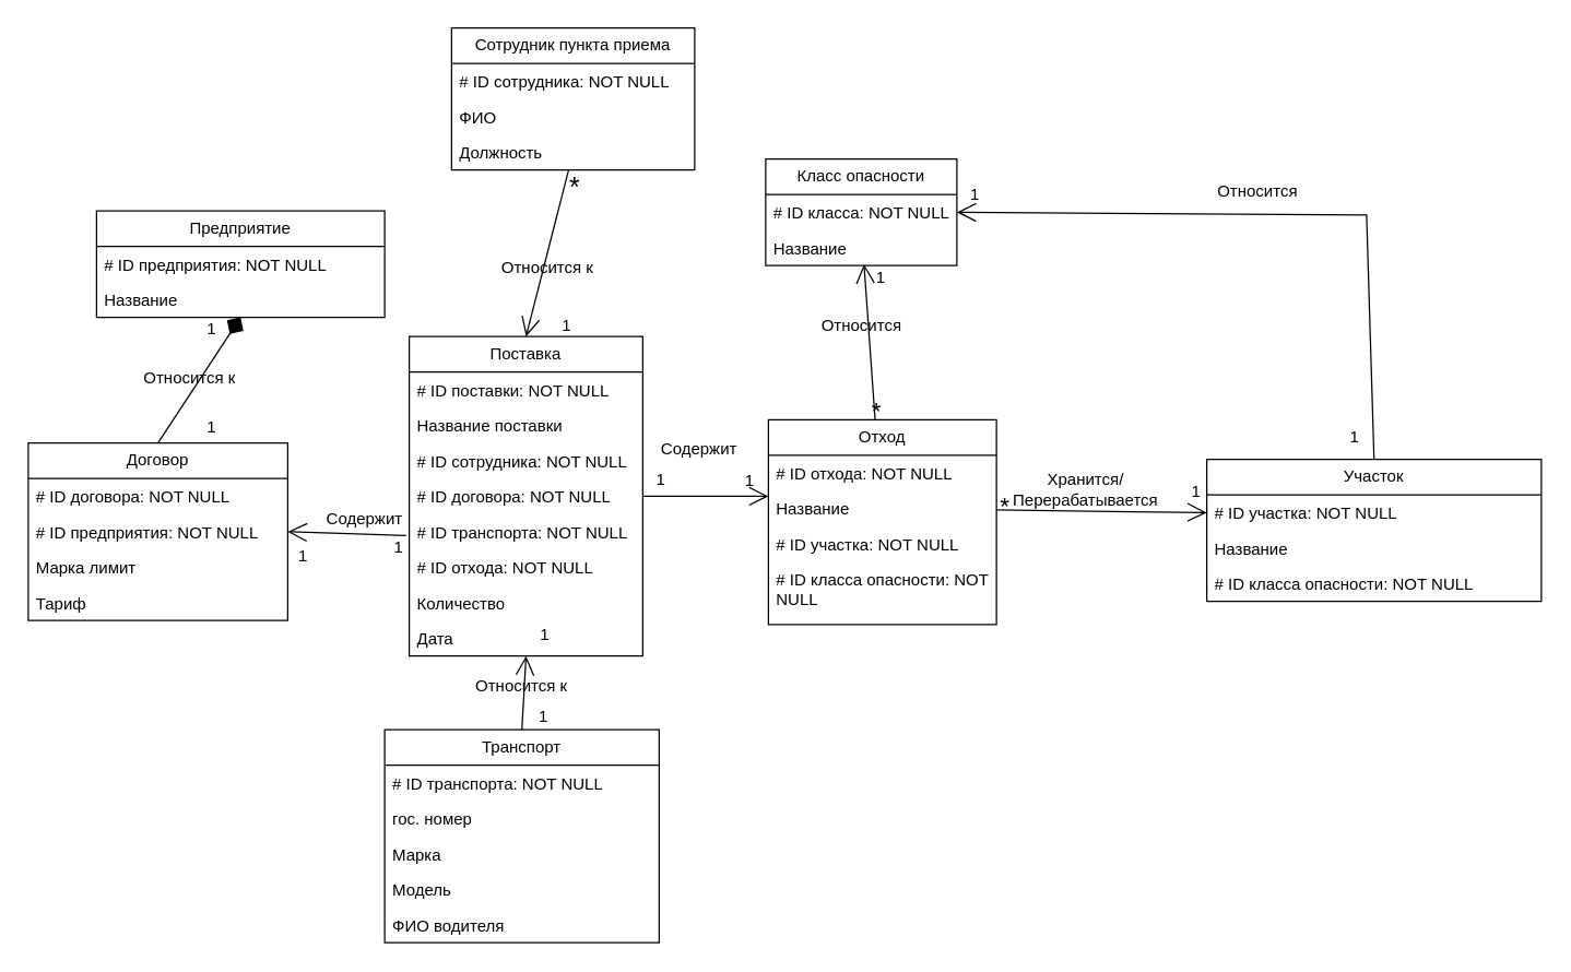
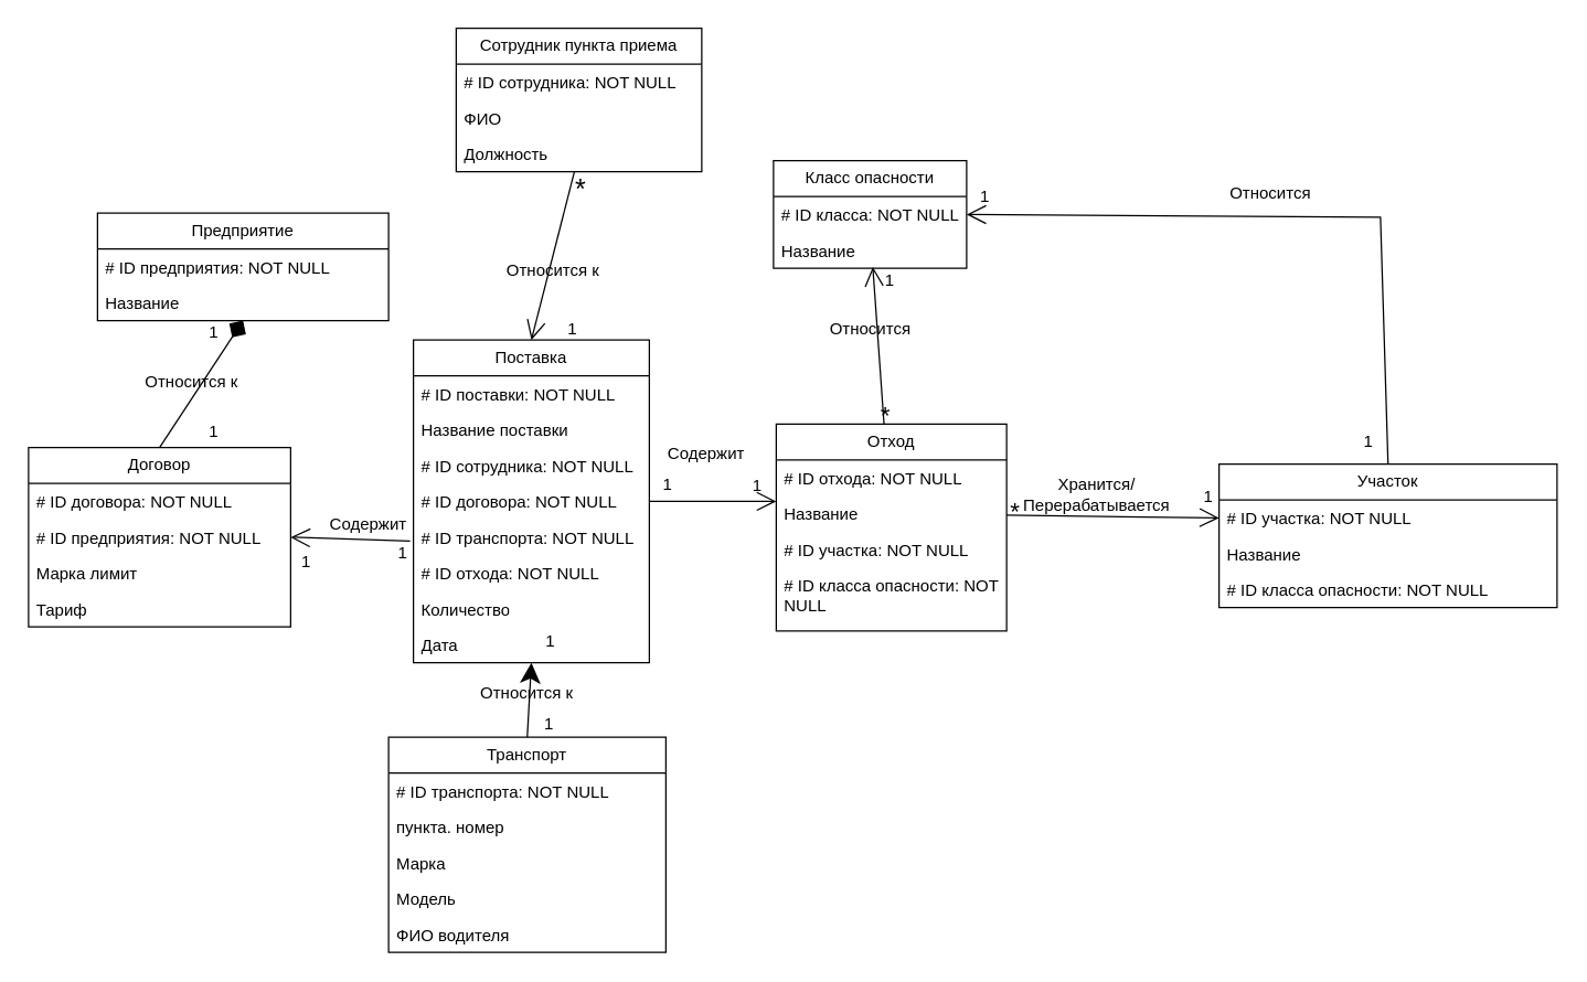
- <mxCell id="43" value="" style="endArrow=open;endFill=1;endSize=12;html=1;rounded=0;exitX=0.5;exitY=0;exitDx=0;exitDy=0;entryX=0.5;entryY=1;entryDx=0;entryDy=0;" parent="1" source="17" target="23" edge="1"><mxGeometry width="160" relative="1" as="geometry"><mxPoint x="430" y="514" as="sourcePoint" /><mxPoint x="310" y="514" as="targetPoint" /></mxGeometry></mxCell>
+ <mxCell id="43" value="" style="endArrow=classic;endFill=1;endSize=12;html=1;rounded=0;exitX=0.5;exitY=0;exitDx=0;exitDy=0;entryX=0.5;entryY=1;entryDx=0;entryDy=0;" parent="1" source="17" target="23" edge="1"><mxGeometry width="160" relative="1" as="geometry"><mxPoint x="430" y="514" as="sourcePoint" /><mxPoint x="310" y="514" as="targetPoint" /></mxGeometry></mxCell>
- <mxCell id="19" value="гос. номер" style="text;strokeColor=none;fillColor=none;align=left;verticalAlign=top;spacingLeft=4;spacingRight=4;overflow=hidden;rotatable=0;points=[[0,0.5],[1,0.5]];portConstraint=eastwest;whiteSpace=wrap;html=1;" parent="17" vertex="1"><mxGeometry y="52" width="201" height="26" as="geometry" /></mxCell>
+ <mxCell id="19" value="пункта. номер" style="text;strokeColor=none;fillColor=none;align=left;verticalAlign=top;spacingLeft=4;spacingRight=4;overflow=hidden;rotatable=0;points=[[0,0.5],[1,0.5]];portConstraint=eastwest;whiteSpace=wrap;html=1;" parent="17" vertex="1"><mxGeometry y="52" width="201" height="26" as="geometry" /></mxCell>
